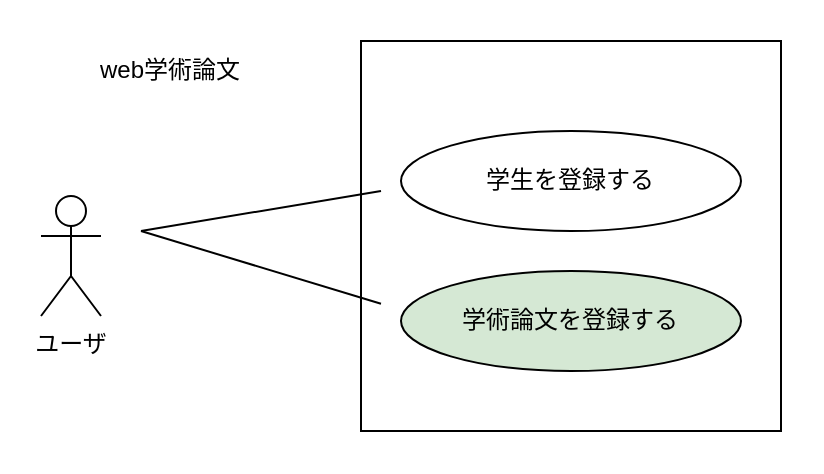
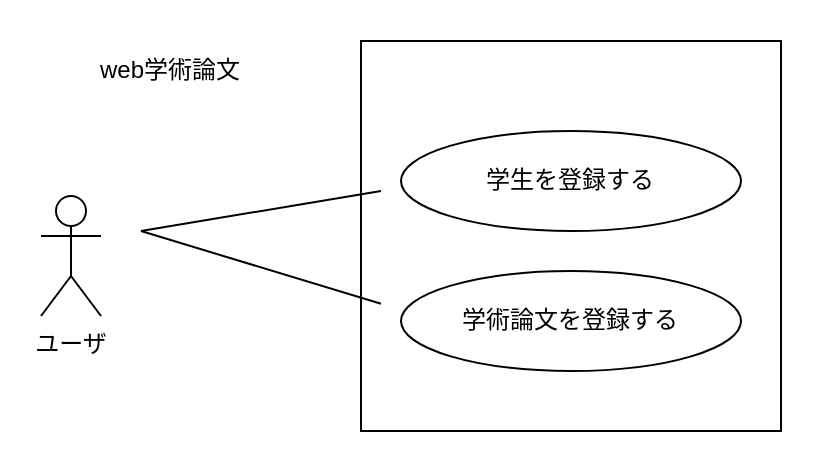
- <mxCell id="5" value="学術論文を登録する" style="ellipse;whiteSpace=wrap;html=1;fillColor=#d5e8d4;" vertex="1" parent="1"><mxGeometry x="200" y="135" width="170" height="50" as="geometry" /></mxCell>
+ <mxCell id="5" value="学術論文を登録する" style="ellipse;whiteSpace=wrap;html=1;" vertex="1" parent="1"><mxGeometry x="200" y="135" width="170" height="50" as="geometry" /></mxCell>
